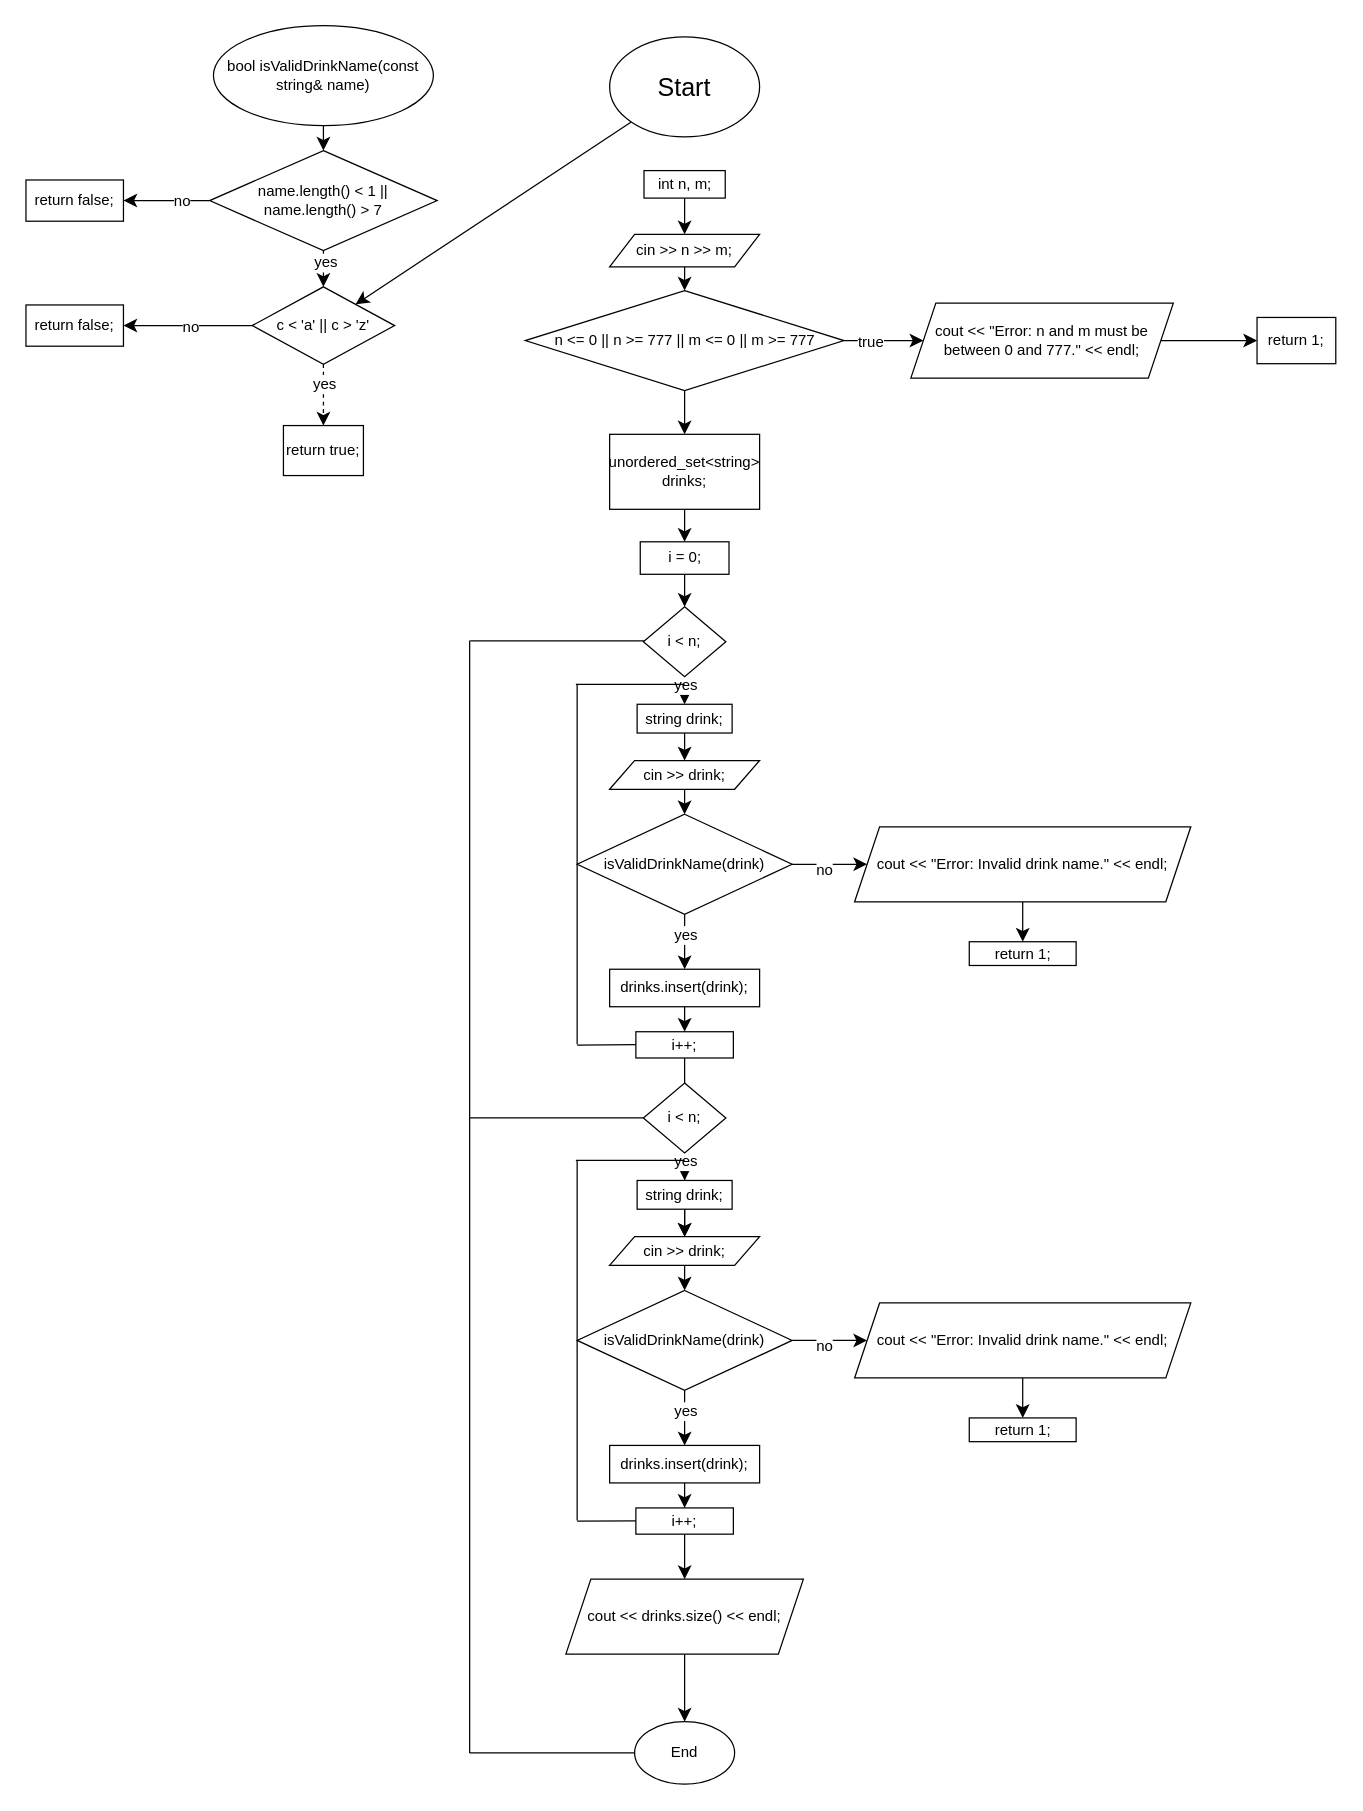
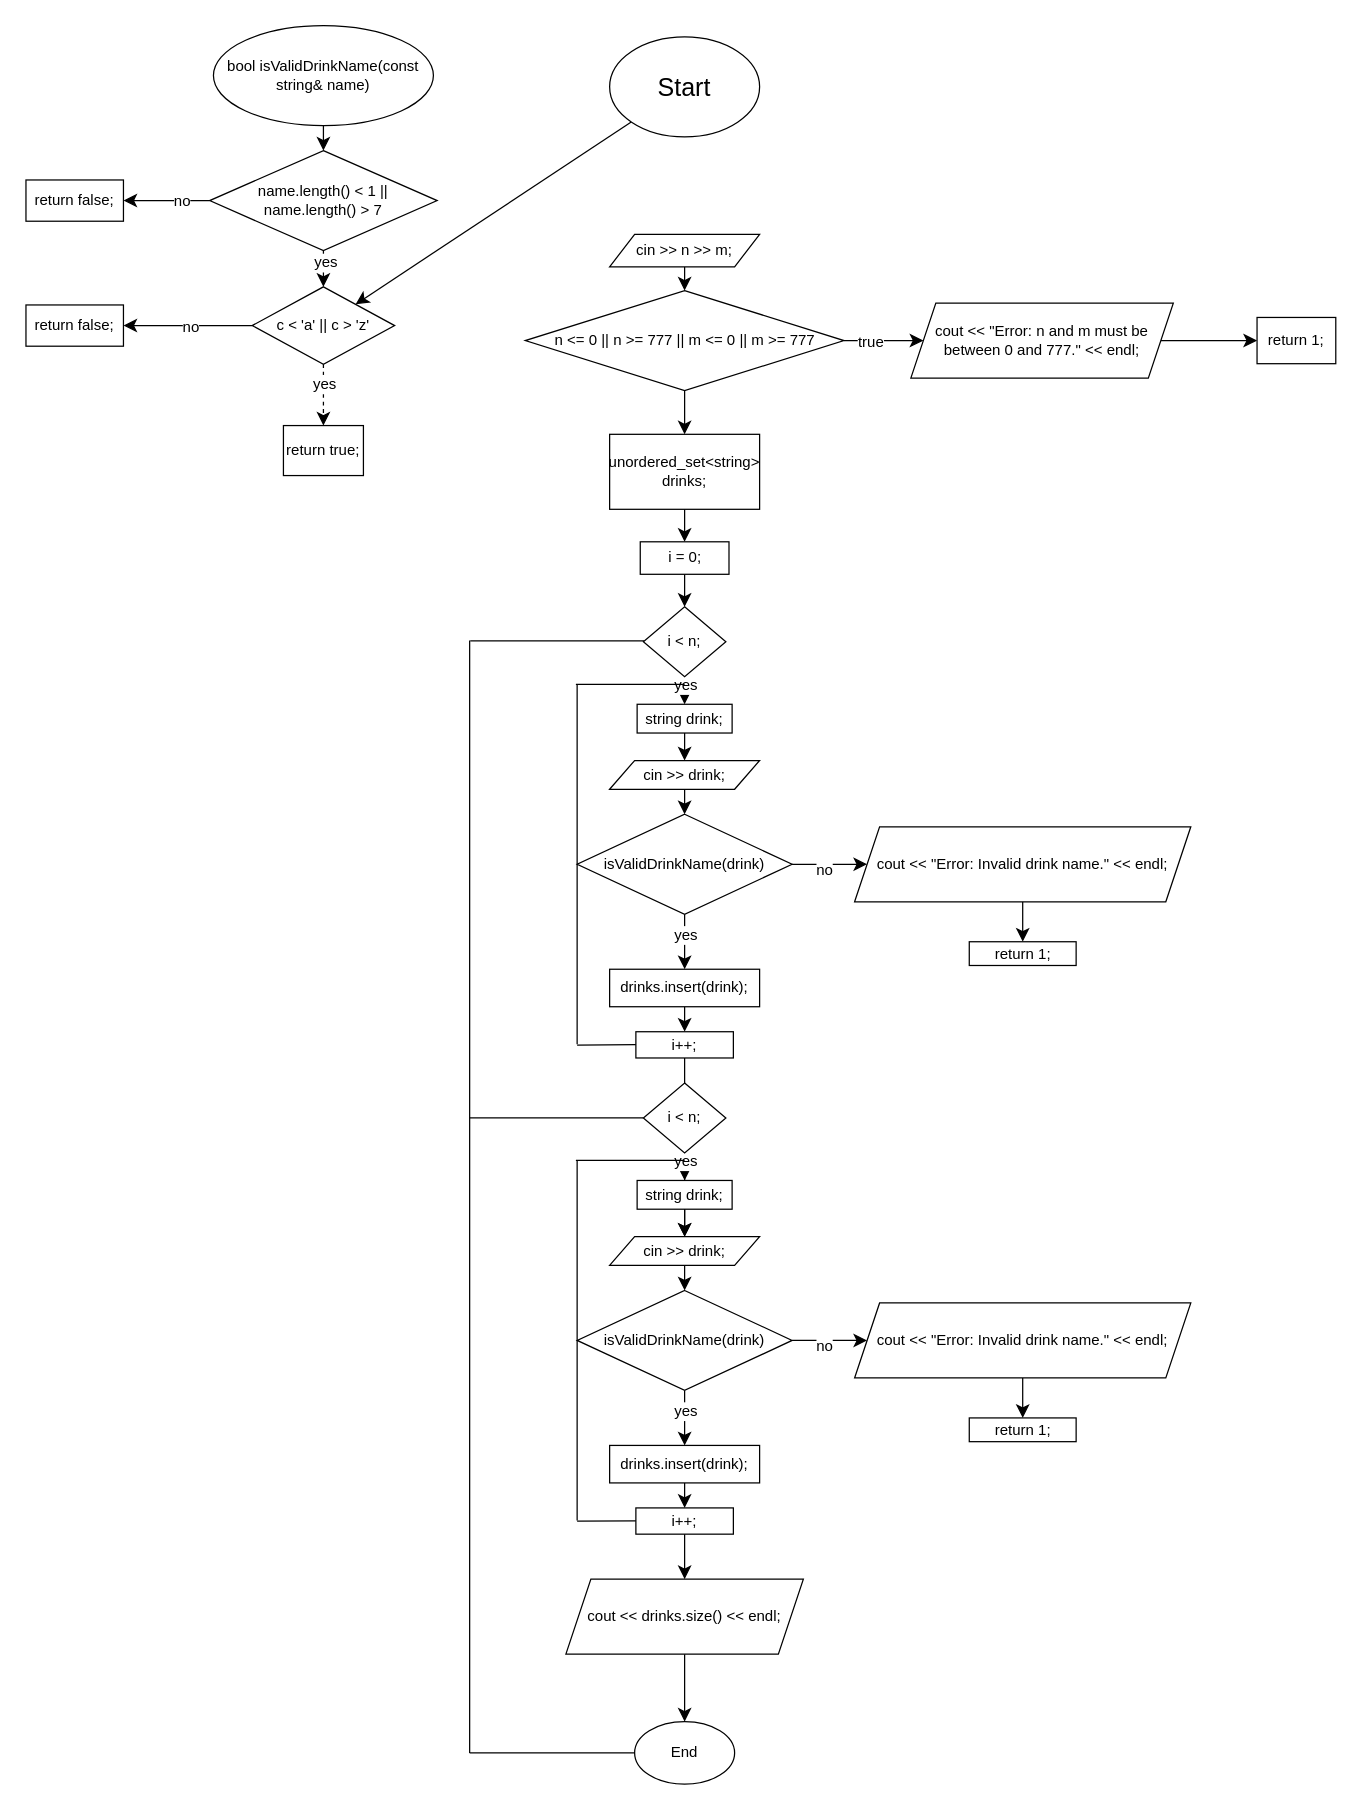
- <mxCell id="5" value="int n, m;" style="whiteSpace=wrap;html=1;" vertex="1" parent="1"><mxGeometry x="514.5" y="136" width="65" height="22" as="geometry" /></mxCell>
- <mxCell id="4" value="" style="edgeStyle=none;curved=1;rounded=0;orthogonalLoop=1;jettySize=auto;html=1;fontSize=12;startSize=8;endSize=8;" edge="1" parent="1" source="5" target="23"><mxGeometry relative="1" as="geometry" /></mxCell>
